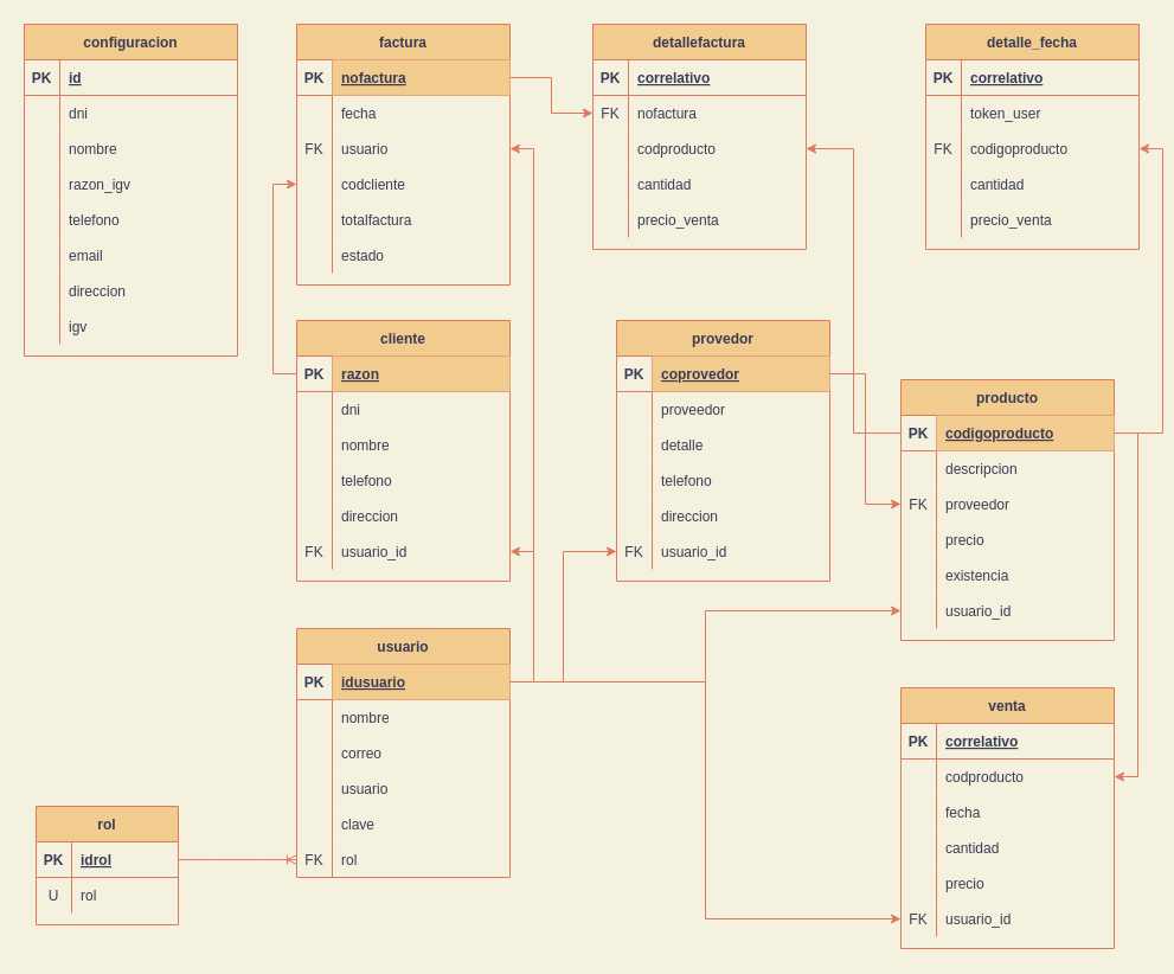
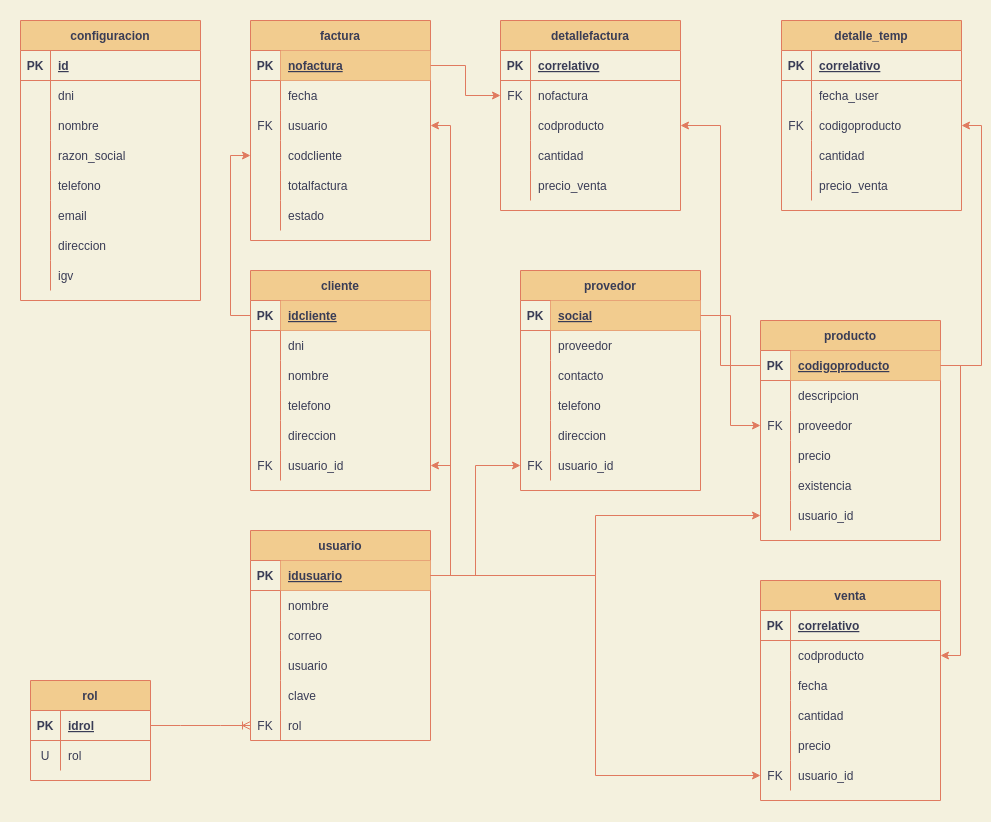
- <mxCell id="101" value="detalle_fecha" style="shape=table;startSize=30;container=1;collapsible=1;childLayout=tableLayout;fixedRows=1;rowLines=0;fontStyle=1;align=center;resizeLast=1;fillColor=#F2CC8F;strokeColor=#E07A5F;fontColor=#393C56;" parent="1" vertex="1"><mxGeometry x="781" y="20" width="180" height="190" as="geometry" /></mxCell>
+ <mxCell id="101" value="detalle_temp" style="shape=table;startSize=30;container=1;collapsible=1;childLayout=tableLayout;fixedRows=1;rowLines=0;fontStyle=1;align=center;resizeLast=1;fillColor=#F2CC8F;strokeColor=#E07A5F;fontColor=#393C56;" parent="1" vertex="1"><mxGeometry x="781" y="20" width="180" height="190" as="geometry" /></mxCell>
- <mxCell id="107" value="token_user" style="shape=partialRectangle;connectable=0;fillColor=none;top=0;left=0;bottom=0;right=0;align=left;spacingLeft=6;overflow=hidden;strokeColor=#E07A5F;fontColor=#393C56;" parent="105" vertex="1"><mxGeometry x="30" width="150" height="30" as="geometry"><mxRectangle width="150" height="30" as="alternateBounds" /></mxGeometry></mxCell>
+ <mxCell id="107" value="fecha_user" style="shape=partialRectangle;connectable=0;fillColor=none;top=0;left=0;bottom=0;right=0;align=left;spacingLeft=6;overflow=hidden;strokeColor=#E07A5F;fontColor=#393C56;" parent="105" vertex="1"><mxGeometry x="30" width="150" height="30" as="geometry"><mxRectangle width="150" height="30" as="alternateBounds" /></mxGeometry></mxCell>
- <mxCell id="174" value="razon_igv" style="shape=partialRectangle;connectable=0;fillColor=none;top=0;left=0;bottom=0;right=0;align=left;spacingLeft=6;overflow=hidden;strokeColor=#E07A5F;fontColor=#393C56;" parent="172" vertex="1"><mxGeometry x="30" width="150" height="30" as="geometry"><mxRectangle width="150" height="30" as="alternateBounds" /></mxGeometry></mxCell>
+ <mxCell id="174" value="razon_social" style="shape=partialRectangle;connectable=0;fillColor=none;top=0;left=0;bottom=0;right=0;align=left;spacingLeft=6;overflow=hidden;strokeColor=#E07A5F;fontColor=#393C56;" parent="172" vertex="1"><mxGeometry x="30" width="150" height="30" as="geometry"><mxRectangle width="150" height="30" as="alternateBounds" /></mxGeometry></mxCell>
- <mxCell id="50" value="razon" style="shape=partialRectangle;connectable=0;fillColor=#F2CC8F;top=0;left=0;bottom=0;right=0;align=left;spacingLeft=6;fontStyle=5;overflow=hidden;strokeColor=#E07A5F;fontColor=#393C56;" parent="48" vertex="1"><mxGeometry x="30" width="150" height="30" as="geometry"><mxRectangle width="150" height="30" as="alternateBounds" /></mxGeometry></mxCell>
+ <mxCell id="50" value="idcliente" style="shape=partialRectangle;connectable=0;fillColor=#F2CC8F;top=0;left=0;bottom=0;right=0;align=left;spacingLeft=6;fontStyle=5;overflow=hidden;strokeColor=#E07A5F;fontColor=#393C56;" parent="48" vertex="1"><mxGeometry x="30" width="150" height="30" as="geometry"><mxRectangle width="150" height="30" as="alternateBounds" /></mxGeometry></mxCell>
- <mxCell id="24" value="coprovedor" style="shape=partialRectangle;connectable=0;fillColor=#F2CC8F;top=0;left=0;bottom=0;right=0;align=left;spacingLeft=6;fontStyle=5;overflow=hidden;strokeColor=#E07A5F;fontColor=#393C56;" parent="22" vertex="1"><mxGeometry x="30" width="150" height="30" as="geometry"><mxRectangle width="150" height="30" as="alternateBounds" /></mxGeometry></mxCell>
+ <mxCell id="24" value="social" style="shape=partialRectangle;connectable=0;fillColor=#F2CC8F;top=0;left=0;bottom=0;right=0;align=left;spacingLeft=6;fontStyle=5;overflow=hidden;strokeColor=#E07A5F;fontColor=#393C56;" parent="22" vertex="1"><mxGeometry x="30" width="150" height="30" as="geometry"><mxRectangle width="150" height="30" as="alternateBounds" /></mxGeometry></mxCell>
- <mxCell id="30" value="detalle" style="shape=partialRectangle;connectable=0;fillColor=none;top=0;left=0;bottom=0;right=0;align=left;spacingLeft=6;overflow=hidden;strokeColor=#E07A5F;fontColor=#393C56;" parent="28" vertex="1"><mxGeometry x="30" width="150" height="30" as="geometry"><mxRectangle width="150" height="30" as="alternateBounds" /></mxGeometry></mxCell>
+ <mxCell id="30" value="contacto" style="shape=partialRectangle;connectable=0;fillColor=none;top=0;left=0;bottom=0;right=0;align=left;spacingLeft=6;overflow=hidden;strokeColor=#E07A5F;fontColor=#393C56;" parent="28" vertex="1"><mxGeometry x="30" width="150" height="30" as="geometry"><mxRectangle width="150" height="30" as="alternateBounds" /></mxGeometry></mxCell>
